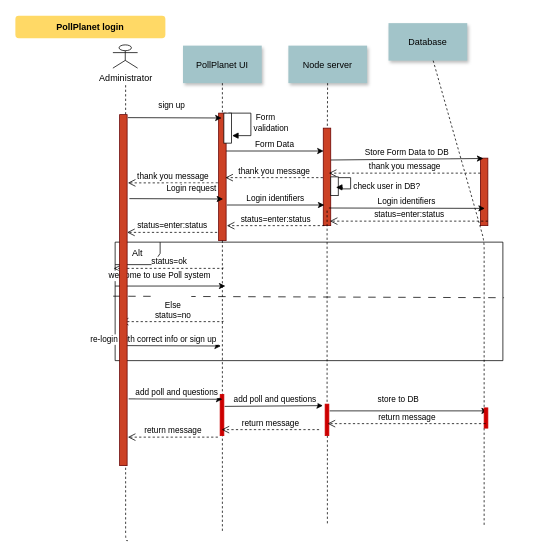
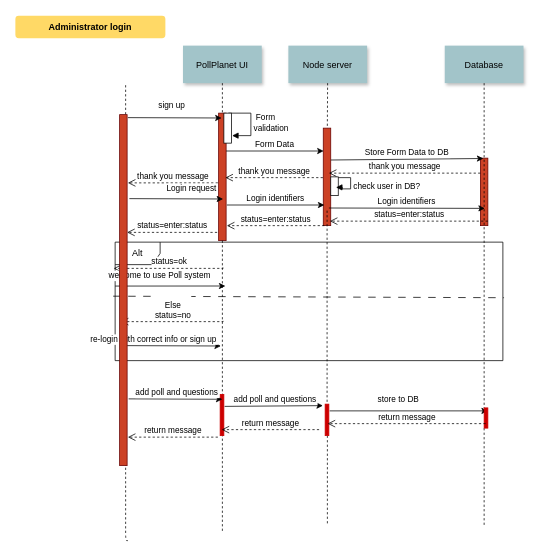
- <mxCell id="15" value="PollPlanet login" style="rounded=1;fontStyle=1;fillColor=#FFD966;strokeColor=none" parent="1" vertex="1"><mxGeometry x="20" y="20" width="200" height="30" as="geometry" /></mxCell>
+ <mxCell id="15" value="Administrator login" style="rounded=1;fontStyle=1;fillColor=#FFD966;strokeColor=none" parent="1" vertex="1"><mxGeometry x="20" y="20" width="200" height="30" as="geometry" /></mxCell>
- <mxCell id="10" value="Database" style="shadow=1;fillColor=#A2C4C9;strokeColor=none" parent="1" vertex="1"><mxGeometry x="517.5" y="30" width="105" height="50" as="geometry" /></mxCell>
+ <mxCell id="10" value="Database" style="shadow=1;fillColor=#A2C4C9;strokeColor=none" parent="1" vertex="1"><mxGeometry x="592.5" y="60" width="105" height="50" as="geometry" /></mxCell>
- <mxCell id="17" value="Administrator&lt;br&gt;" style="shape=umlActor;verticalLabelPosition=bottom;verticalAlign=top;html=1;outlineConnect=0;" parent="1" vertex="1"><mxGeometry x="150" y="59" width="33" height="31" as="geometry" /></mxCell>
